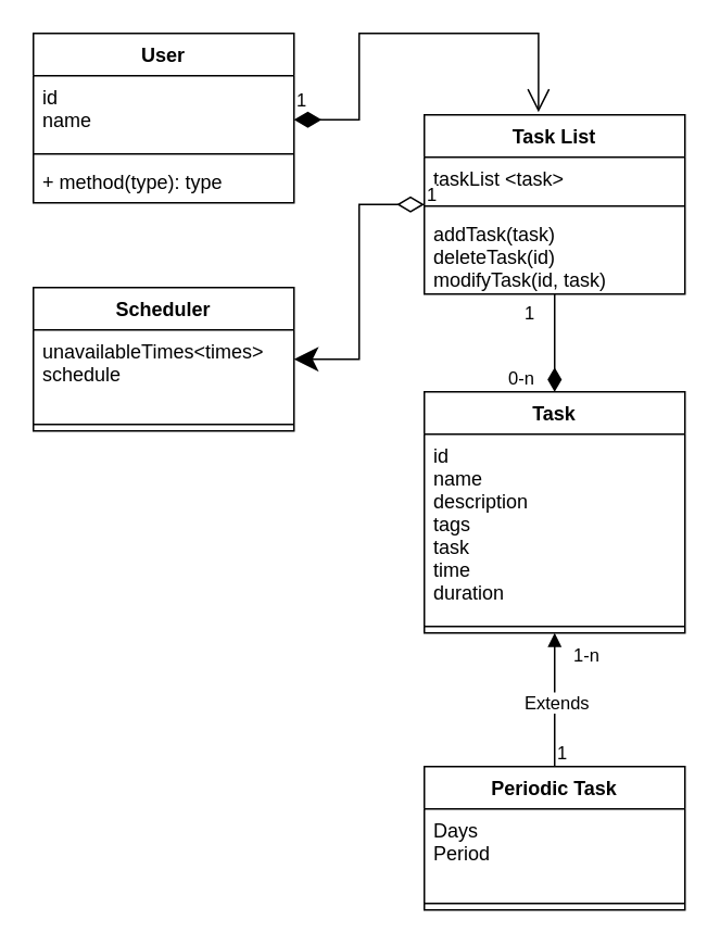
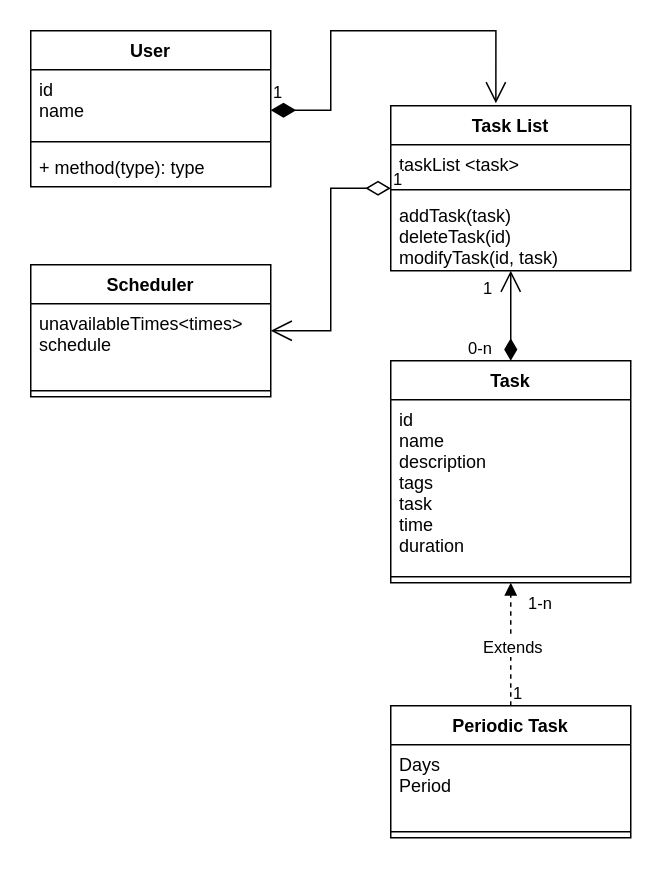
- <mxCell id="22" value="" style="endArrow=none;endFill=0;html=1;edgeStyle=orthogonalEdgeStyle;align=left;verticalAlign=top;rounded=0;startArrow=diamondThin;startFill=1;startSize=12;endSize=12;" edge="1" parent="1" source="6" target="12"><mxGeometry x="0.053" y="20" relative="1" as="geometry"><mxPoint x="280" y="290" as="sourcePoint" /><mxPoint x="440" y="290" as="targetPoint" /><Array as="points"><mxPoint x="340" y="200" /><mxPoint x="340" y="200" /></Array><mxPoint as="offset" /></mxGeometry></mxCell>
+ <mxCell id="22" value="" style="endArrow=open;endFill=0;html=1;edgeStyle=orthogonalEdgeStyle;align=left;verticalAlign=top;rounded=0;startArrow=diamondThin;startFill=1;startSize=12;endSize=12;" edge="1" parent="1" source="6" target="12"><mxGeometry x="0.053" y="20" relative="1" as="geometry"><mxPoint x="280" y="290" as="sourcePoint" /><mxPoint x="440" y="290" as="targetPoint" /><Array as="points"><mxPoint x="340" y="200" /><mxPoint x="340" y="200" /></Array><mxPoint as="offset" /></mxGeometry></mxCell>
- <mxCell id="25" value="1" style="endArrow=classic;html=1;endSize=12;startArrow=diamondThin;startSize=14;startFill=0;edgeStyle=orthogonalEdgeStyle;align=left;verticalAlign=bottom;rounded=0;" edge="1" parent="1" source="9" target="13"><mxGeometry x="-1" y="3" relative="1" as="geometry"><mxPoint x="280" y="200" as="sourcePoint" /><mxPoint x="440" y="200" as="targetPoint" /></mxGeometry></mxCell>
+ <mxCell id="25" value="1" style="endArrow=open;html=1;endSize=12;startArrow=diamondThin;startSize=14;startFill=0;edgeStyle=orthogonalEdgeStyle;align=left;verticalAlign=bottom;rounded=0;" edge="1" parent="1" source="9" target="13"><mxGeometry x="-1" y="3" relative="1" as="geometry"><mxPoint x="280" y="200" as="sourcePoint" /><mxPoint x="440" y="200" as="targetPoint" /></mxGeometry></mxCell>
- <mxCell id="19" value="Extends" style="endArrow=block;endFill=1;html=1;edgeStyle=orthogonalEdgeStyle;align=left;verticalAlign=top;rounded=0;" edge="1" parent="1" source="16" target="6"><mxGeometry x="0.277" y="20" relative="1" as="geometry"><mxPoint x="280" y="290" as="sourcePoint" /><mxPoint x="440" y="290" as="targetPoint" /><Array as="points"><mxPoint x="340" y="380" /><mxPoint x="340" y="380" /></Array><mxPoint as="offset" /></mxGeometry></mxCell>
+ <mxCell id="19" value="Extends" style="endArrow=block;endFill=1;html=1;edgeStyle=orthogonalEdgeStyle;align=left;verticalAlign=top;rounded=0;dashed=1;" edge="1" parent="1" source="16" target="6"><mxGeometry x="0.277" y="20" relative="1" as="geometry"><mxPoint x="280" y="290" as="sourcePoint" /><mxPoint x="440" y="290" as="targetPoint" /><Array as="points"><mxPoint x="340" y="380" /><mxPoint x="340" y="380" /></Array><mxPoint as="offset" /></mxGeometry></mxCell>
